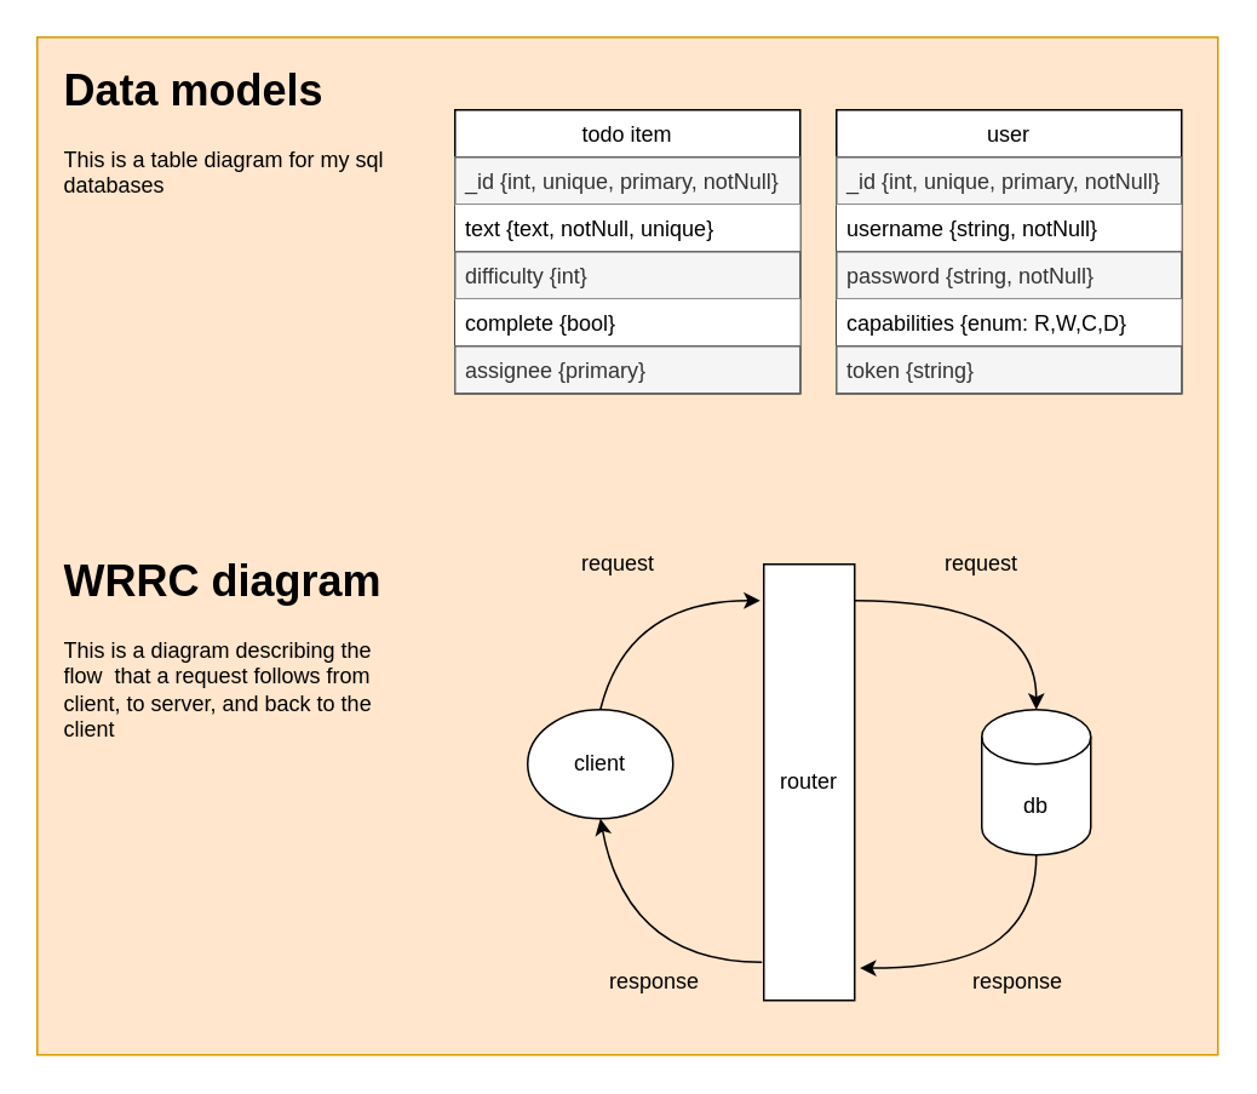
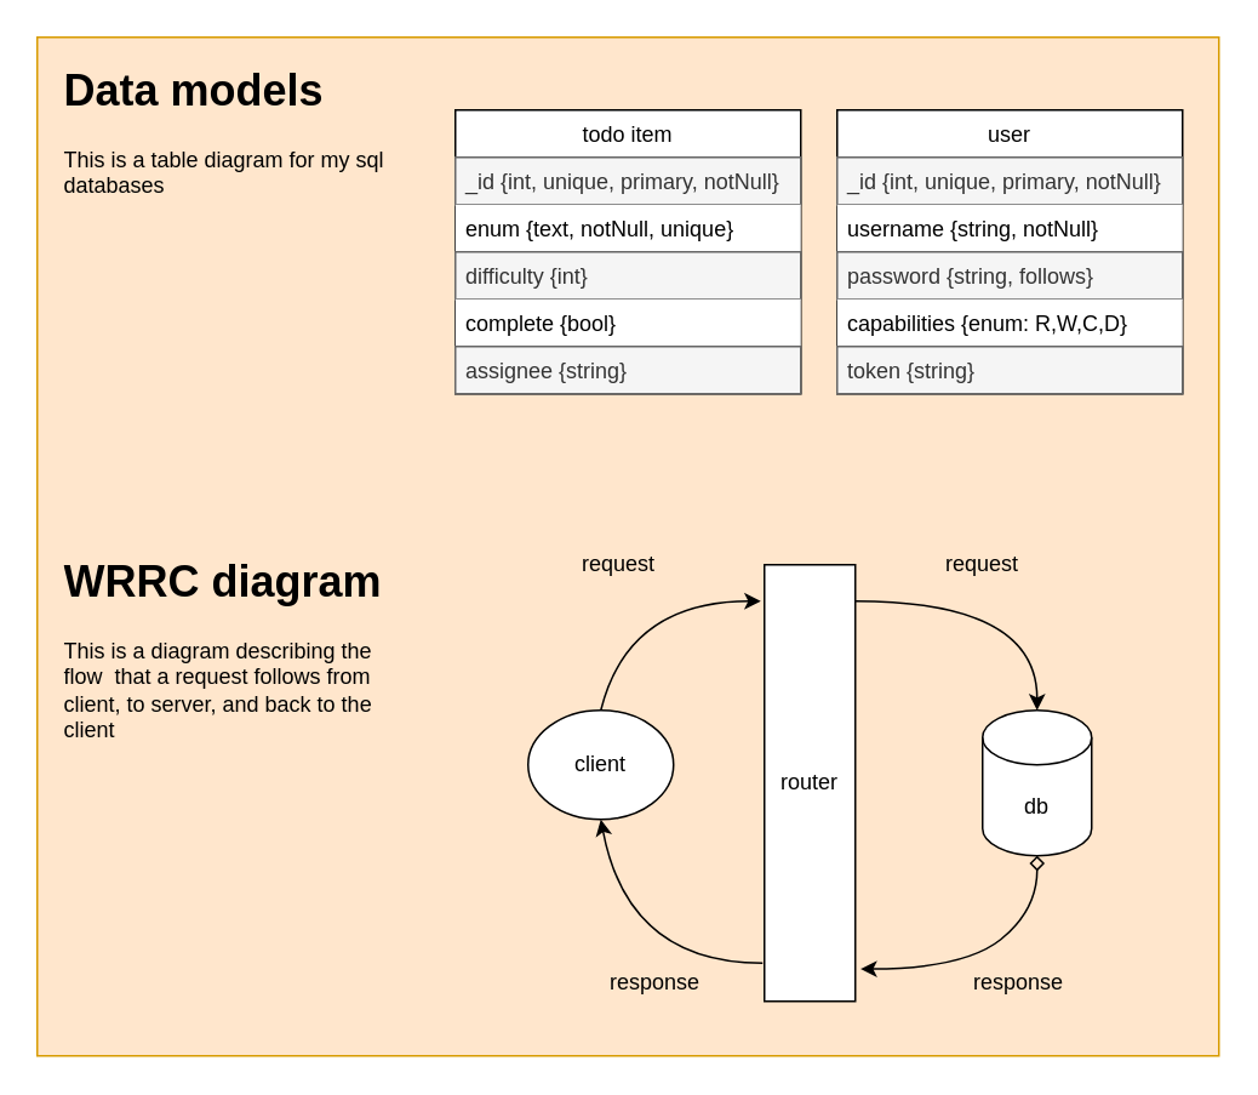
- <mxCell id="5" value="text {text, notNull, unique}" style="text;align=left;verticalAlign=top;spacingLeft=4;spacingRight=4;overflow=hidden;rotatable=0;points=[[0,0.5],[1,0.5]];portConstraint=eastwest;fillColor=#ffffff;" vertex="1" parent="3"><mxGeometry y="52" width="190" height="26" as="geometry" /></mxCell>
+ <mxCell id="5" value="enum {text, notNull, unique}" style="text;align=left;verticalAlign=top;spacingLeft=4;spacingRight=4;overflow=hidden;rotatable=0;points=[[0,0.5],[1,0.5]];portConstraint=eastwest;fillColor=#ffffff;" vertex="1" parent="3"><mxGeometry y="52" width="190" height="26" as="geometry" /></mxCell>
- <mxCell id="13" value="password {string, notNull}" style="text;strokeColor=#666666;fillColor=#f5f5f5;align=left;verticalAlign=top;spacingLeft=4;spacingRight=4;overflow=hidden;rotatable=0;points=[[0,0.5],[1,0.5]];portConstraint=eastwest;fontColor=#333333;" vertex="1" parent="10"><mxGeometry y="78" width="190" height="26" as="geometry" /></mxCell>
+ <mxCell id="13" value="password {string, follows}" style="text;strokeColor=#666666;fillColor=#f5f5f5;align=left;verticalAlign=top;spacingLeft=4;spacingRight=4;overflow=hidden;rotatable=0;points=[[0,0.5],[1,0.5]];portConstraint=eastwest;fontColor=#333333;" vertex="1" parent="10"><mxGeometry y="78" width="190" height="26" as="geometry" /></mxCell>
- <mxCell id="8" value="assignee {primary}" style="text;align=left;verticalAlign=top;spacingLeft=4;spacingRight=4;overflow=hidden;rotatable=0;points=[[0,0.5],[1,0.5]];portConstraint=eastwest;fillColor=#f5f5f5;strokeColor=#666666;fontColor=#333333;" vertex="1" parent="3"><mxGeometry y="130" width="190" height="26" as="geometry" /></mxCell>
+ <mxCell id="8" value="assignee {string}" style="text;align=left;verticalAlign=top;spacingLeft=4;spacingRight=4;overflow=hidden;rotatable=0;points=[[0,0.5],[1,0.5]];portConstraint=eastwest;fillColor=#f5f5f5;strokeColor=#666666;fontColor=#333333;" vertex="1" parent="3"><mxGeometry y="130" width="190" height="26" as="geometry" /></mxCell>
- <mxCell id="25" value="" style="curved=1;endArrow=none;html=1;startArrow=classic;startFill=1;entryX=0.5;entryY=1;entryDx=0;entryDy=0;entryPerimeter=0;exitX=1.057;exitY=0.926;exitDx=0;exitDy=0;exitPerimeter=0;endFill=0;" edge="1" parent="1" source="19" target="16"><mxGeometry width="50" height="50" relative="1" as="geometry"><mxPoint x="490" y="520" as="sourcePoint" /><mxPoint x="650" y="610" as="targetPoint" /><Array as="points"><mxPoint x="530" y="532" /><mxPoint x="570" y="500" /></Array></mxGeometry></mxCell>
+ <mxCell id="25" value="" style="curved=1;endArrow=diamond;html=1;startArrow=classic;startFill=1;entryX=0.5;entryY=1;entryDx=0;entryDy=0;entryPerimeter=0;exitX=1.057;exitY=0.926;exitDx=0;exitDy=0;exitPerimeter=0;endFill=0;" edge="1" parent="1" source="19" target="16"><mxGeometry width="50" height="50" relative="1" as="geometry"><mxPoint x="490" y="520" as="sourcePoint" /><mxPoint x="650" y="610" as="targetPoint" /><Array as="points"><mxPoint x="530" y="532" /><mxPoint x="570" y="500" /></Array></mxGeometry></mxCell>
